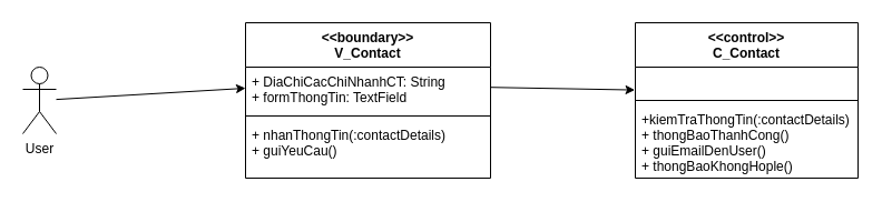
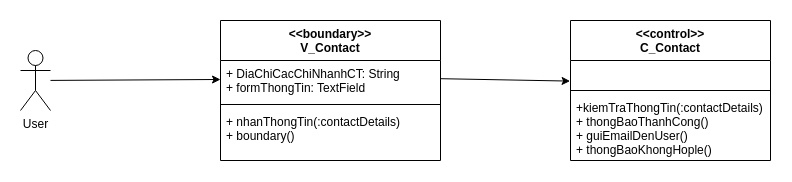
- <mxCell id="2" value="User" style="shape=umlActor;verticalLabelPosition=bottom;verticalAlign=top;html=1;outlineConnect=0;" parent="1" vertex="1"><mxGeometry x="20" y="60" width="30" height="60" as="geometry" /></mxCell>
+ <mxCell id="2" value="User" style="shape=umlActor;verticalLabelPosition=bottom;verticalAlign=top;html=1;outlineConnect=0;" parent="1" vertex="1"><mxGeometry x="20" y="50" width="30" height="60" as="geometry" /></mxCell>
- <mxCell id="6" value="+ nhanThongTin(:contactDetails)&#10;+ guiYeuCau()" style="text;strokeColor=none;fillColor=none;align=left;verticalAlign=top;spacingLeft=4;spacingRight=4;overflow=hidden;rotatable=0;points=[[0,0.5],[1,0.5]];portConstraint=eastwest;" parent="3" vertex="1"><mxGeometry y="88" width="220" height="52" as="geometry" /></mxCell>
+ <mxCell id="6" value="+ nhanThongTin(:contactDetails)&#10;+ boundary()" style="text;strokeColor=none;fillColor=none;align=left;verticalAlign=top;spacingLeft=4;spacingRight=4;overflow=hidden;rotatable=0;points=[[0,0.5],[1,0.5]];portConstraint=eastwest;" parent="3" vertex="1"><mxGeometry y="88" width="220" height="52" as="geometry" /></mxCell>
